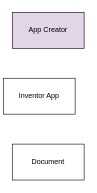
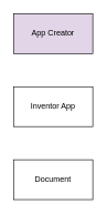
- <mxCell id="3" value="Inventor App" style="whiteSpace=wrap;html=1;" vertex="1" parent="1"><mxGeometry x="5" y="130" width="120" height="60" as="geometry" /></mxCell>
+ <mxCell id="3" value="Inventor App" style="whiteSpace=wrap;html=1;" vertex="1" parent="1"><mxGeometry x="20" y="130" width="120" height="60" as="geometry" /></mxCell>
